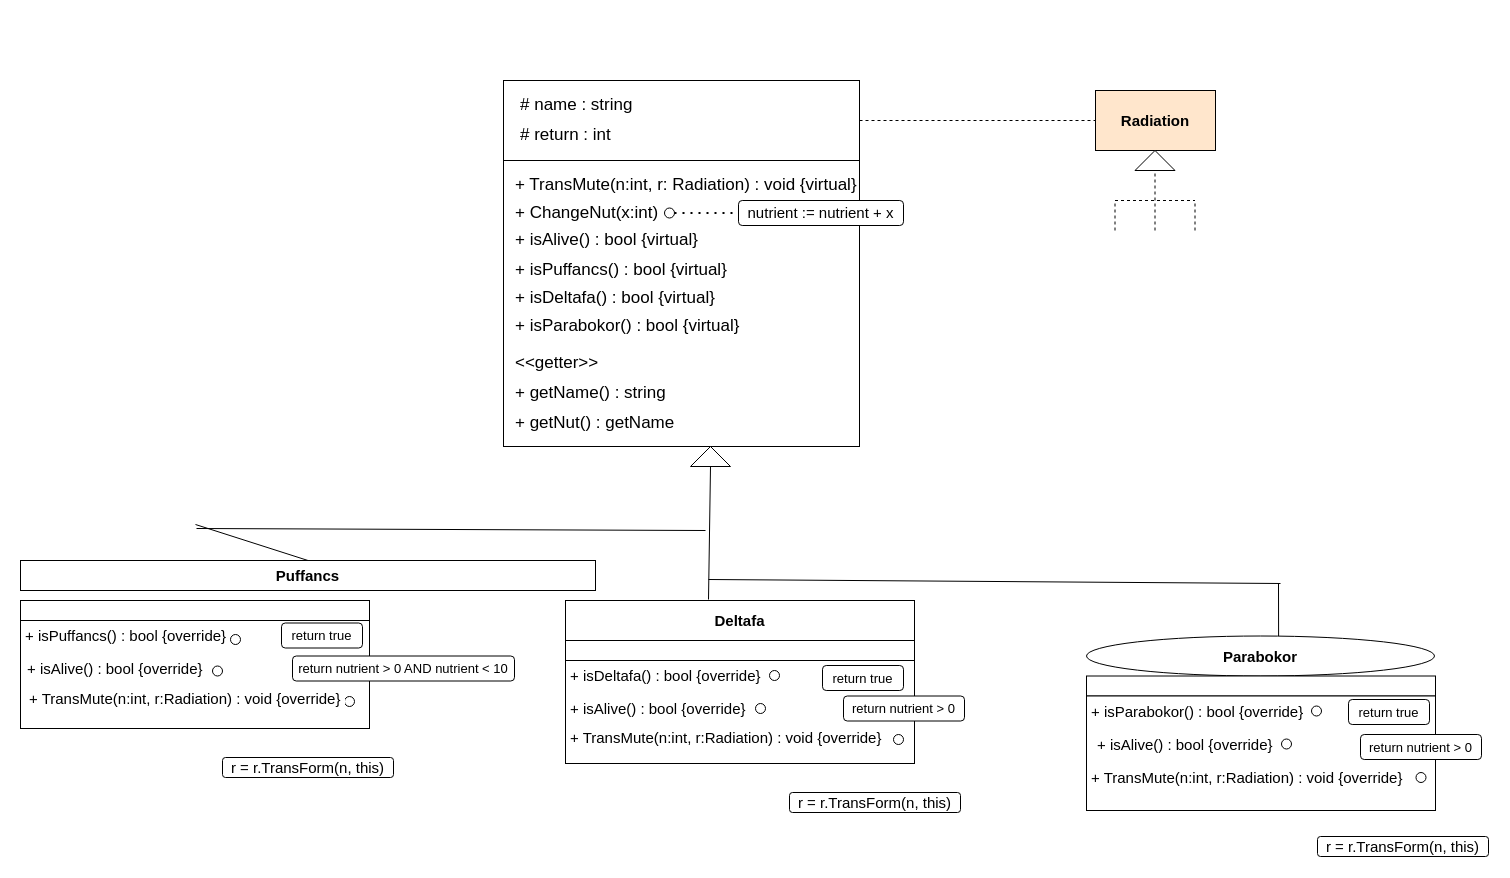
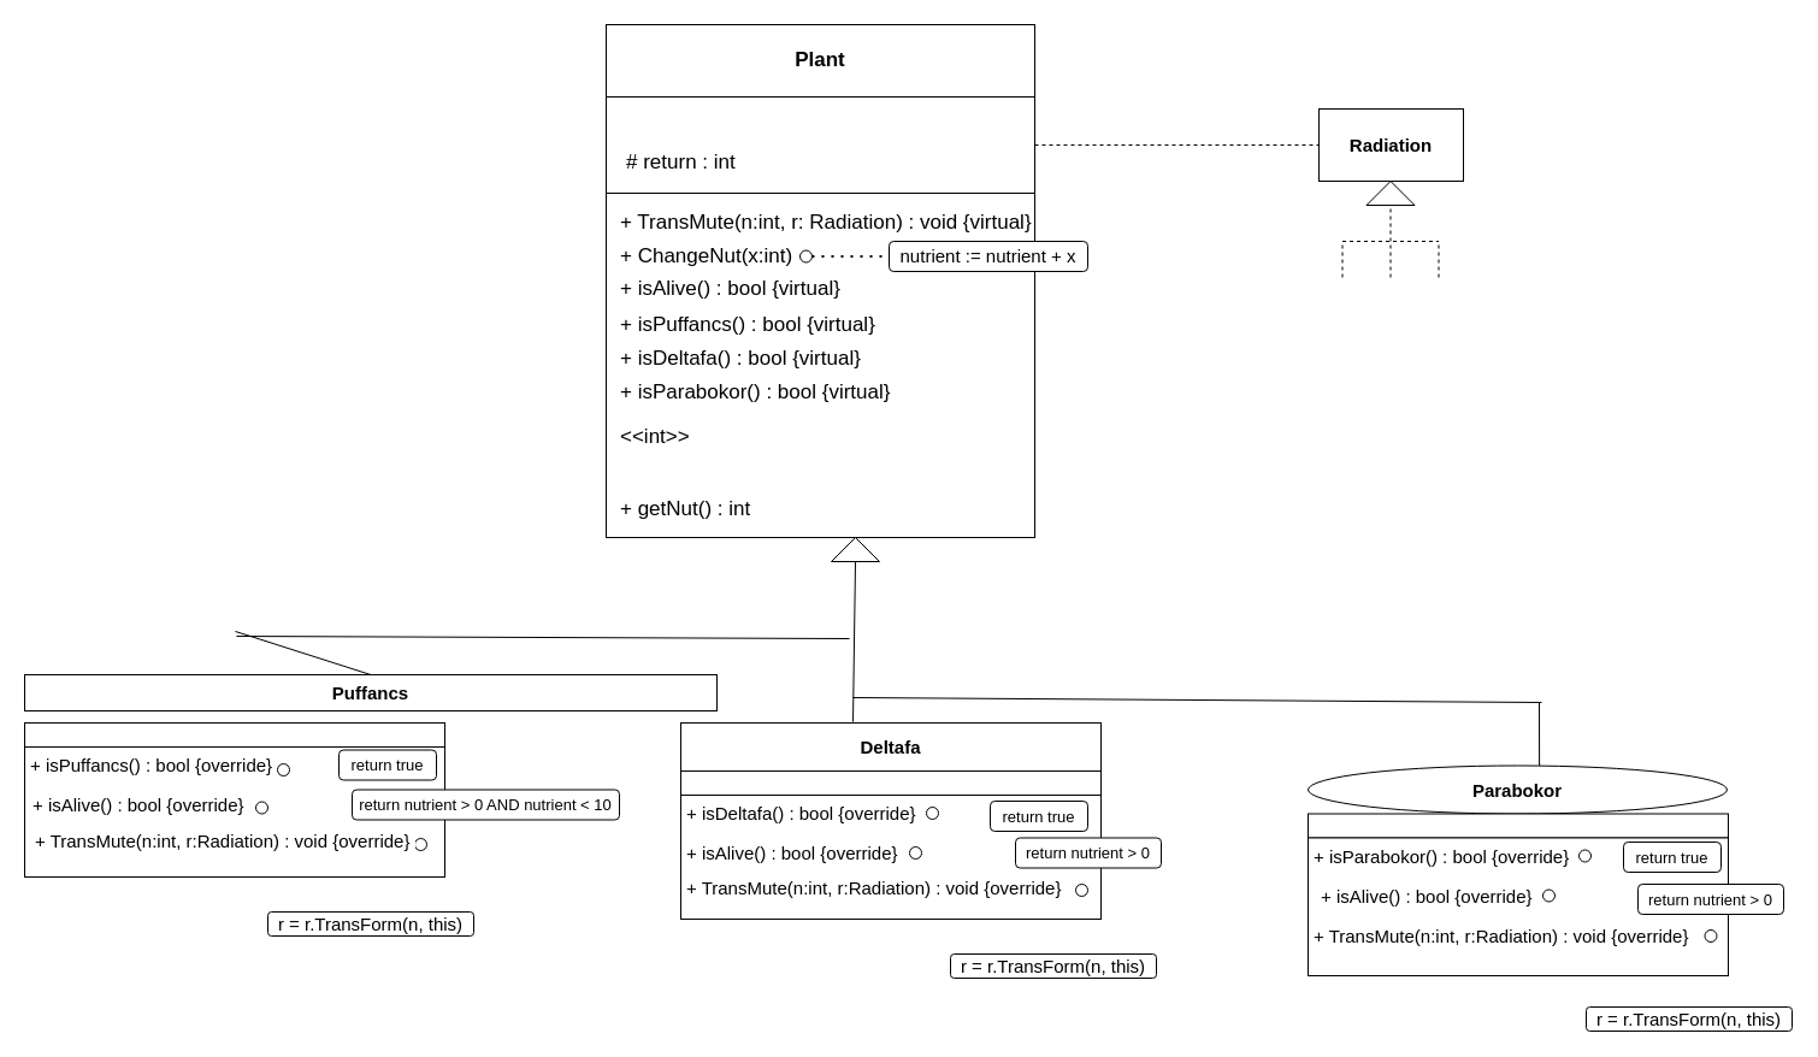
+ <mxCell id="3" value="&lt;b style=&quot;&quot;&gt;&lt;font style=&quot;font-size: 17px;&quot;&gt;Plant&lt;/font&gt;&lt;/b&gt;" style="rounded=0;whiteSpace=wrap;html=1;" parent="1" vertex="1"><mxGeometry x="503" y="20" width="356" height="60" as="geometry" /></mxCell>
- <mxCell id="5" value="# name : string" style="text;html=1;strokeColor=none;fillColor=none;align=left;verticalAlign=middle;whiteSpace=wrap;rounded=0;fontSize=17;" parent="1" vertex="1"><mxGeometry x="518" y="90" width="220" height="30" as="geometry" /></mxCell>
- <mxCell id="15" value="&lt;b style=&quot;&quot;&gt;Radiation&lt;/b&gt;" style="rounded=0;whiteSpace=wrap;html=1;fontSize=15;fillColor=#ffe6cc;" parent="1" vertex="1"><mxGeometry x="1095" y="90" width="120" height="60" as="geometry" /></mxCell>
+ <mxCell id="15" value="&lt;b style=&quot;&quot;&gt;Radiation&lt;/b&gt;" style="rounded=0;whiteSpace=wrap;html=1;fontSize=15;" parent="1" vertex="1"><mxGeometry x="1095" y="90" width="120" height="60" as="geometry" /></mxCell>
- <mxCell id="38" value="&amp;lt;&amp;lt;getter&amp;gt;&amp;gt;&lt;br&gt;" style="text;html=1;strokeColor=none;fillColor=none;align=left;verticalAlign=middle;whiteSpace=wrap;rounded=0;fontSize=17;" vertex="1" parent="1"><mxGeometry x="513" y="348" width="281" height="30" as="geometry" /></mxCell>
+ <mxCell id="38" value="&amp;lt;&amp;lt;int&amp;gt;&amp;gt;&lt;br&gt;" style="text;html=1;strokeColor=none;fillColor=none;align=left;verticalAlign=middle;whiteSpace=wrap;rounded=0;fontSize=17;" vertex="1" parent="1"><mxGeometry x="513" y="348" width="281" height="30" as="geometry" /></mxCell>
- <mxCell id="39" value="+ getName() : string" style="text;html=1;strokeColor=none;fillColor=none;align=left;verticalAlign=middle;whiteSpace=wrap;rounded=0;fontSize=17;" vertex="1" parent="1"><mxGeometry x="513" y="378" width="281" height="30" as="geometry" /></mxCell>
- <mxCell id="40" value="+ getNut() : getName" style="text;html=1;strokeColor=none;fillColor=none;align=left;verticalAlign=middle;whiteSpace=wrap;rounded=0;fontSize=17;" vertex="1" parent="1"><mxGeometry x="513" y="408" width="281" height="30" as="geometry" /></mxCell>
+ <mxCell id="40" value="+ getNut() : int" style="text;html=1;strokeColor=none;fillColor=none;align=left;verticalAlign=middle;whiteSpace=wrap;rounded=0;fontSize=17;" vertex="1" parent="1"><mxGeometry x="513" y="408" width="281" height="30" as="geometry" /></mxCell>
